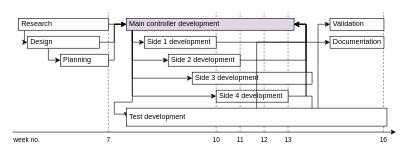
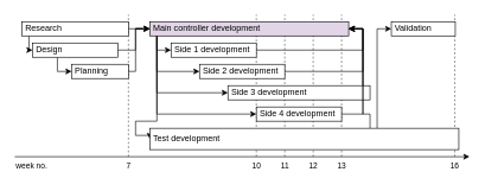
- <mxCell id="36" value="Documentation" style="rounded=0;whiteSpace=wrap;html=1;align=left;spacingLeft=3;spacingRight=3;fontFamily=Arial;" parent="1" vertex="1"><mxGeometry x="550" y="60" width="90" height="20" as="geometry" /></mxCell>
- <mxCell id="32" style="edgeStyle=orthogonalEdgeStyle;rounded=0;orthogonalLoop=1;jettySize=auto;html=1;entryX=0;entryY=0.5;entryDx=0;entryDy=0;fontFamily=Arial;" parent="1" source="33" target="36" edge="1"><mxGeometry relative="1" as="geometry" /></mxCell>
